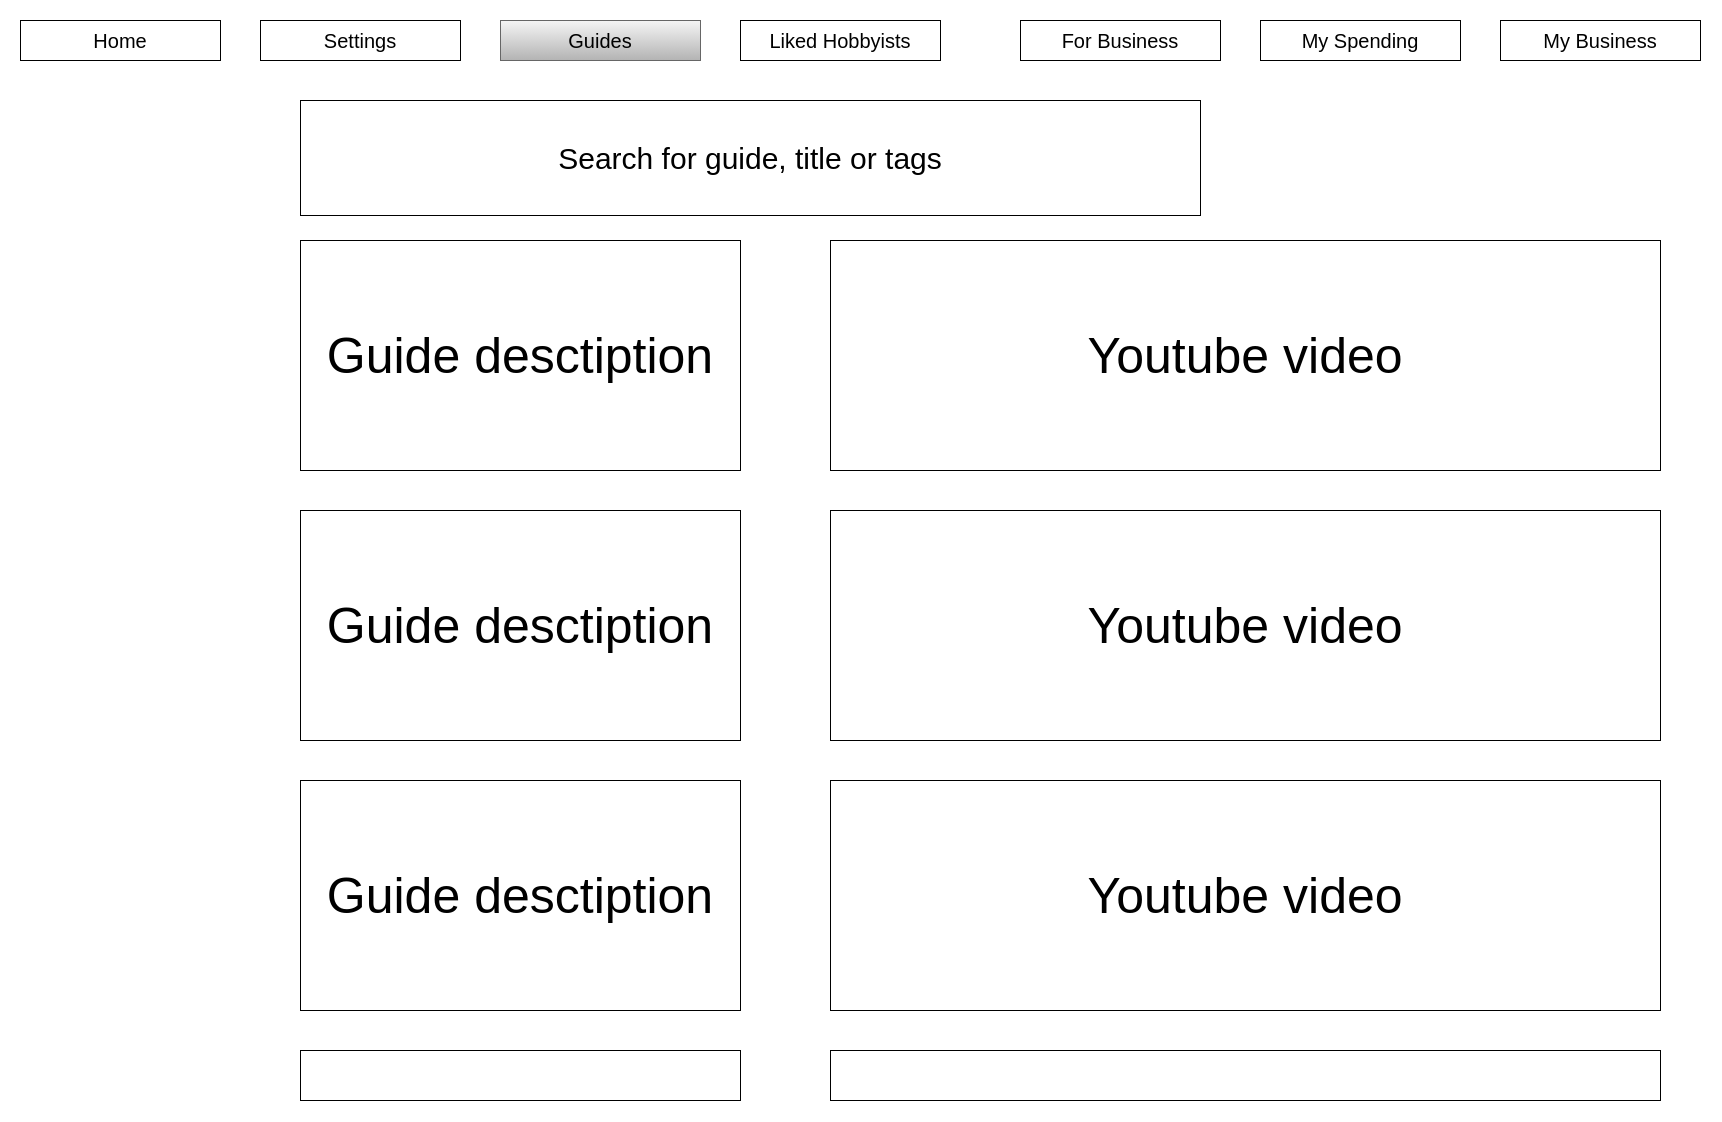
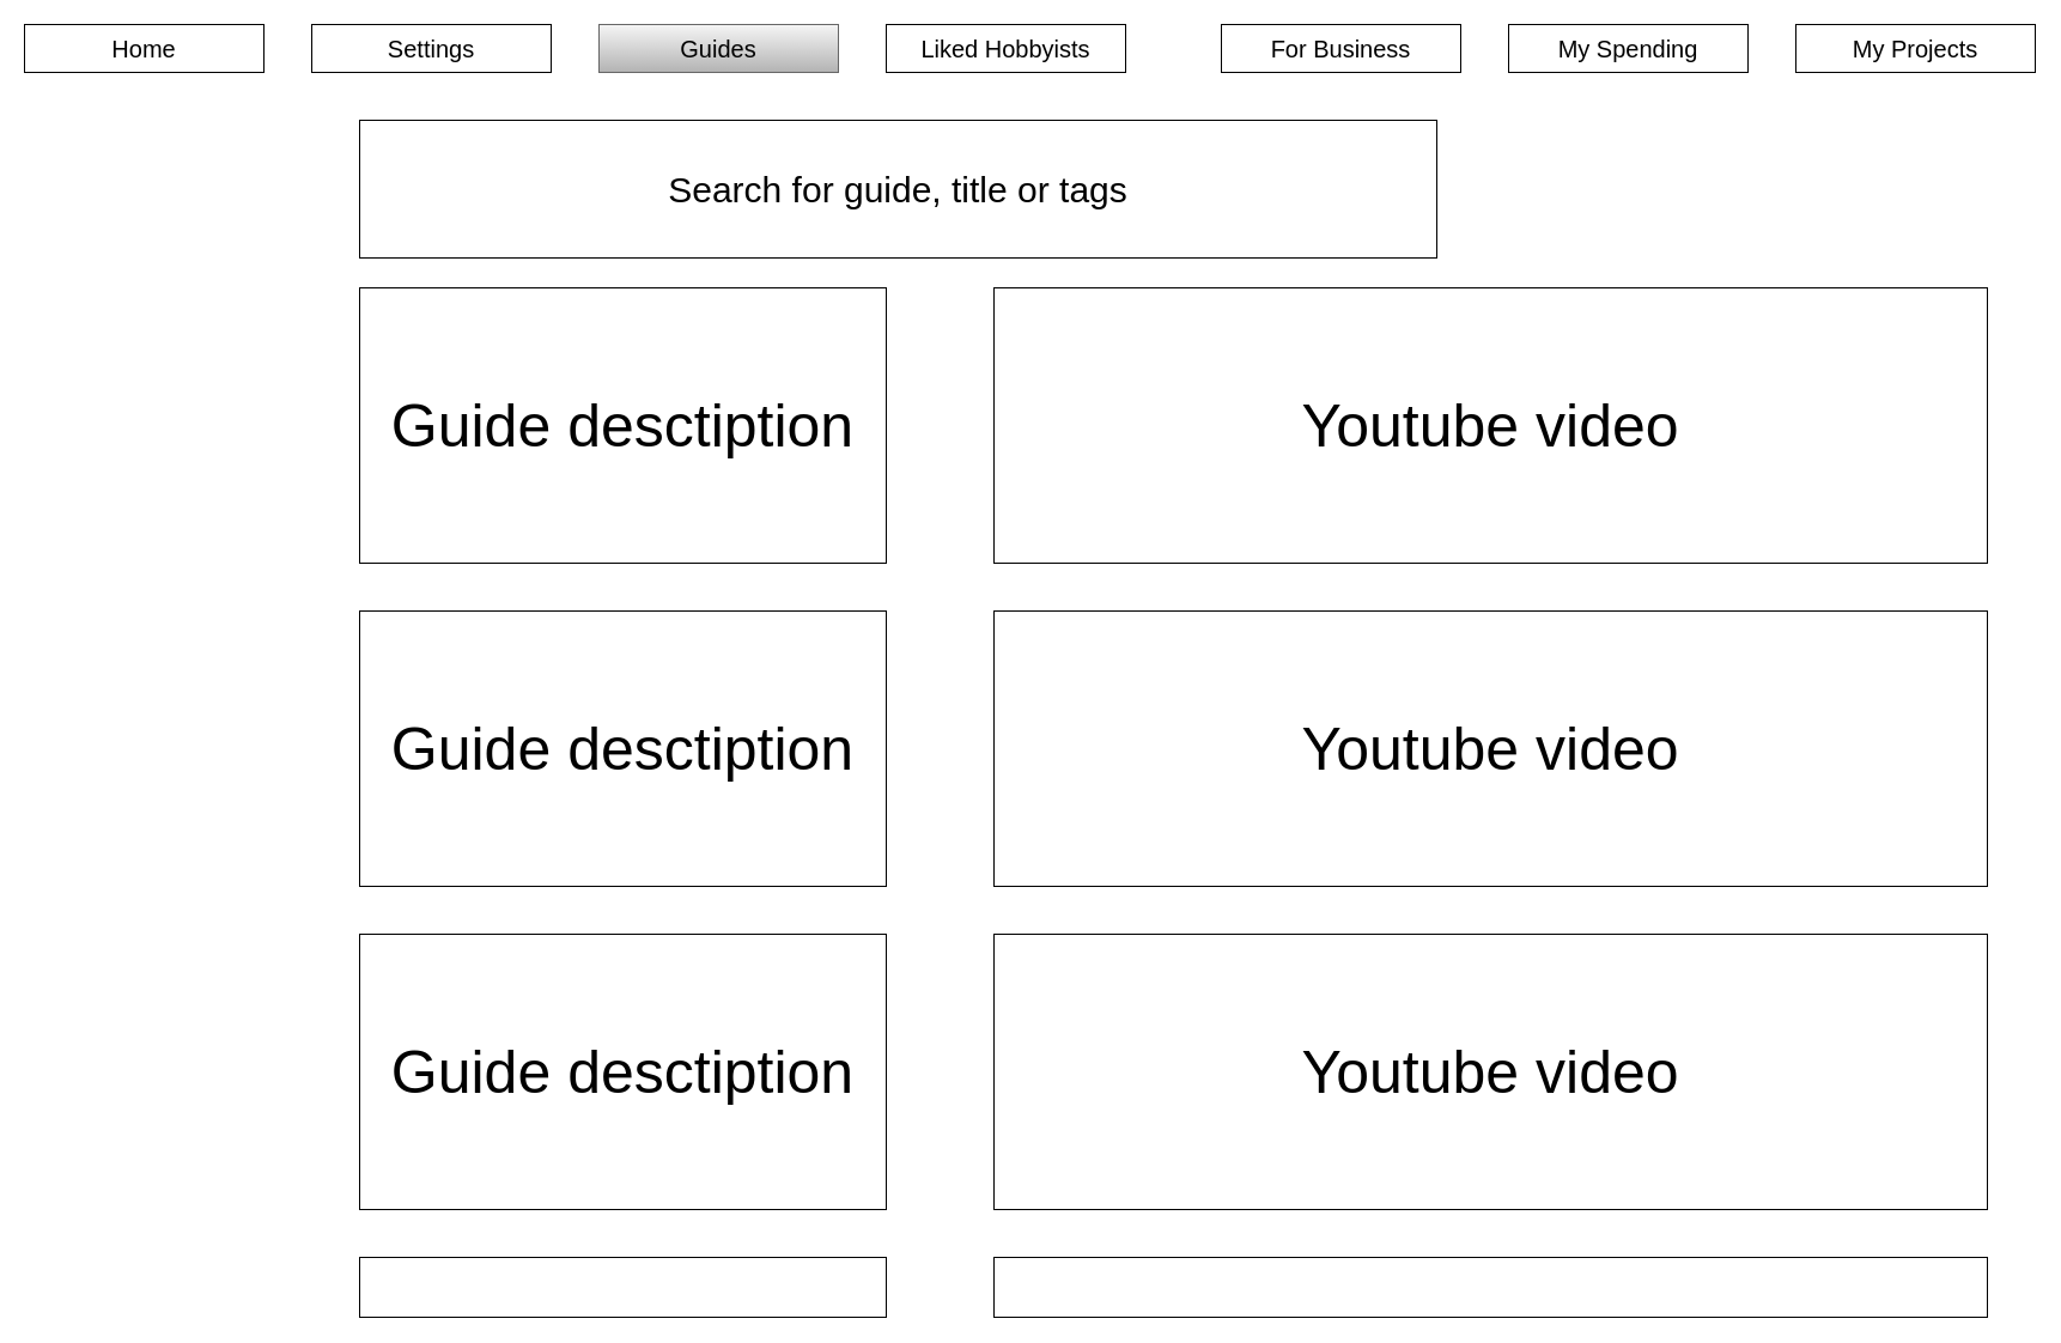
- <mxCell id="5" value="&lt;font style=&quot;font-size: 20px;&quot;&gt;My Business&lt;br&gt;&lt;/font&gt;" style="rounded=0;whiteSpace=wrap;html=1;" parent="1" vertex="1"><mxGeometry x="1500" width="200" height="40" as="geometry" y="20" /></mxCell>
+ <mxCell id="5" value="&lt;font style=&quot;font-size: 20px;&quot;&gt;My Projects&lt;br&gt;&lt;/font&gt;" style="rounded=0;whiteSpace=wrap;html=1;" parent="1" vertex="1"><mxGeometry x="1500" width="200" height="40" as="geometry" y="20" /></mxCell>
